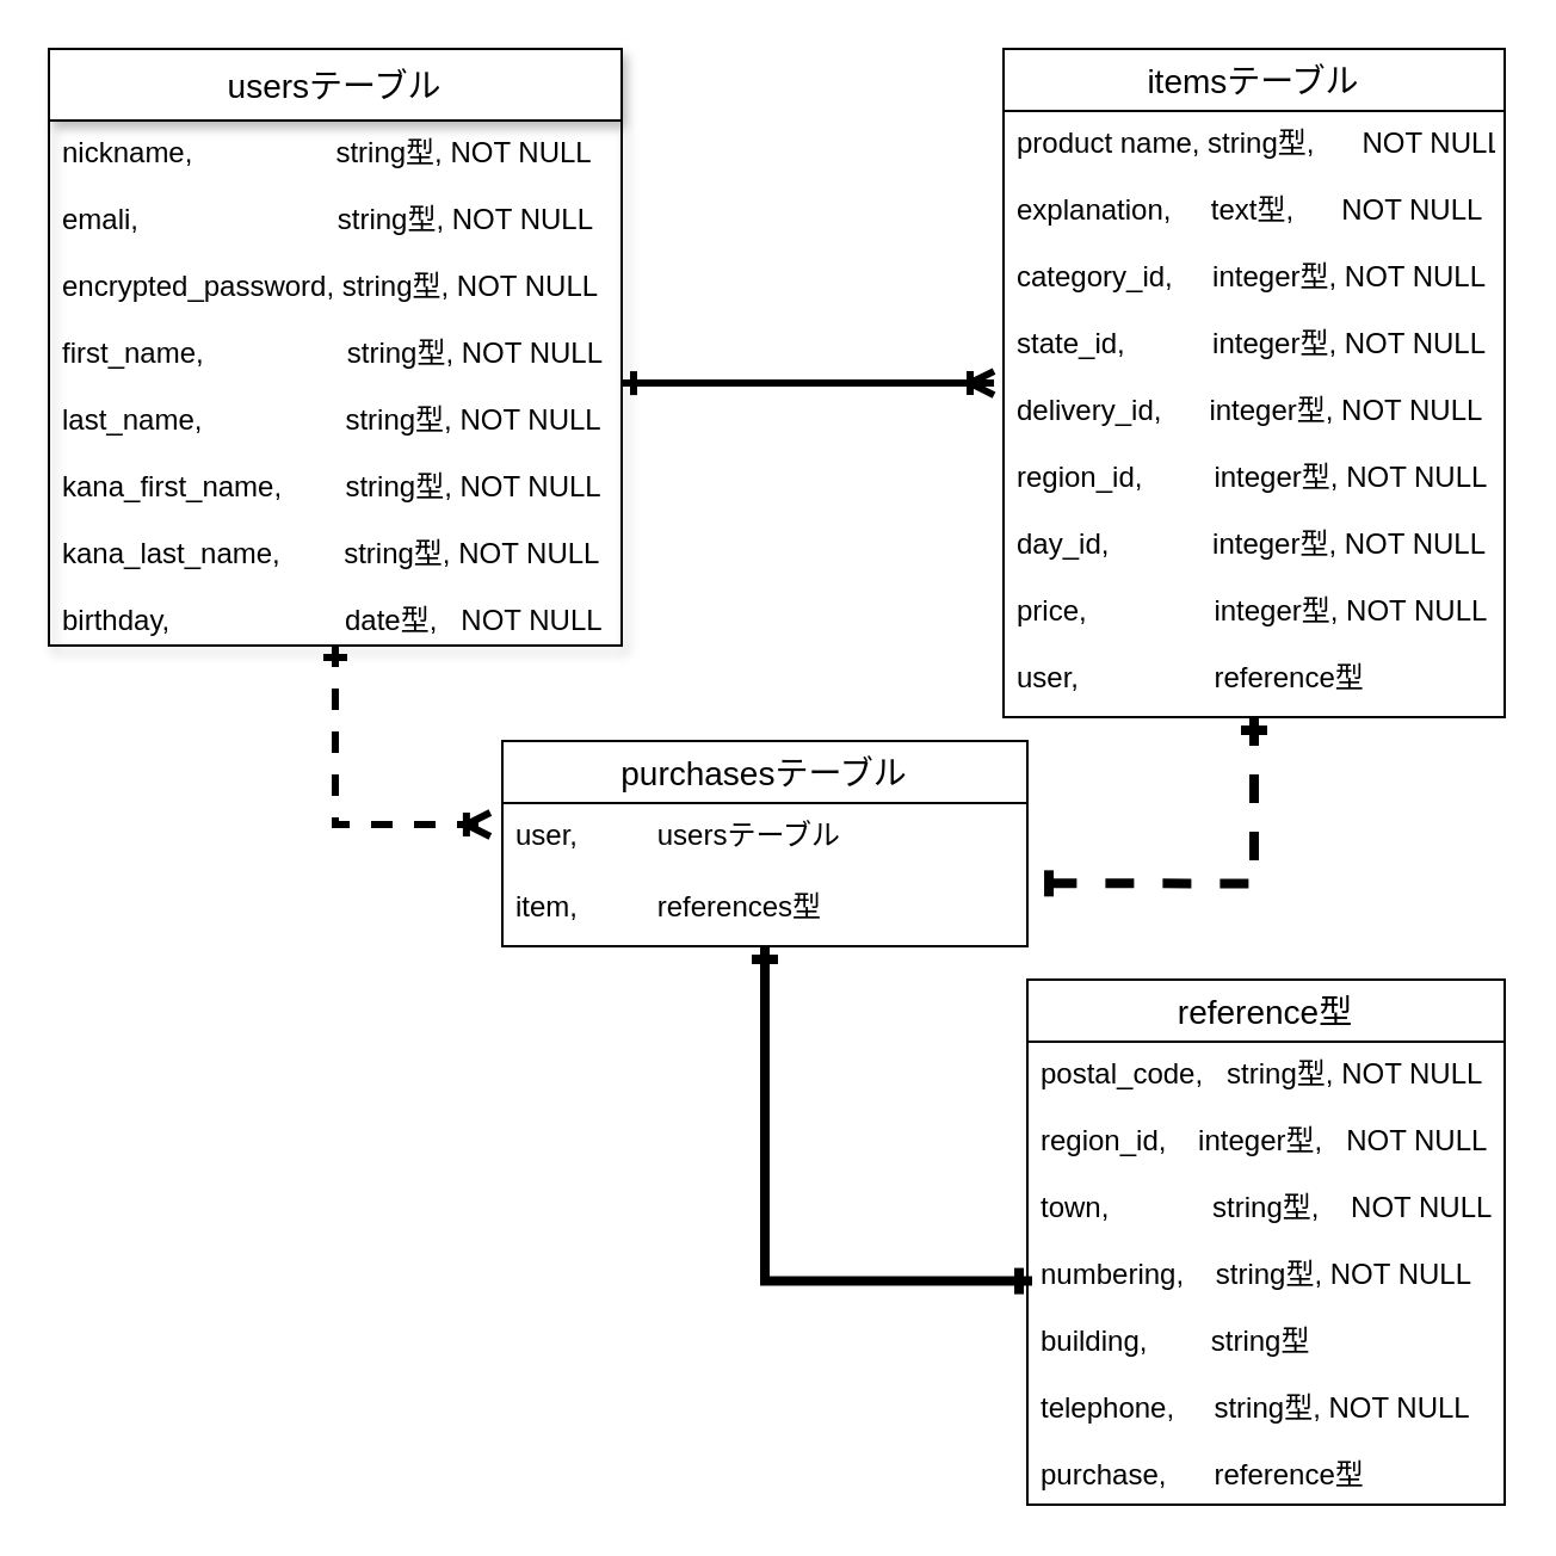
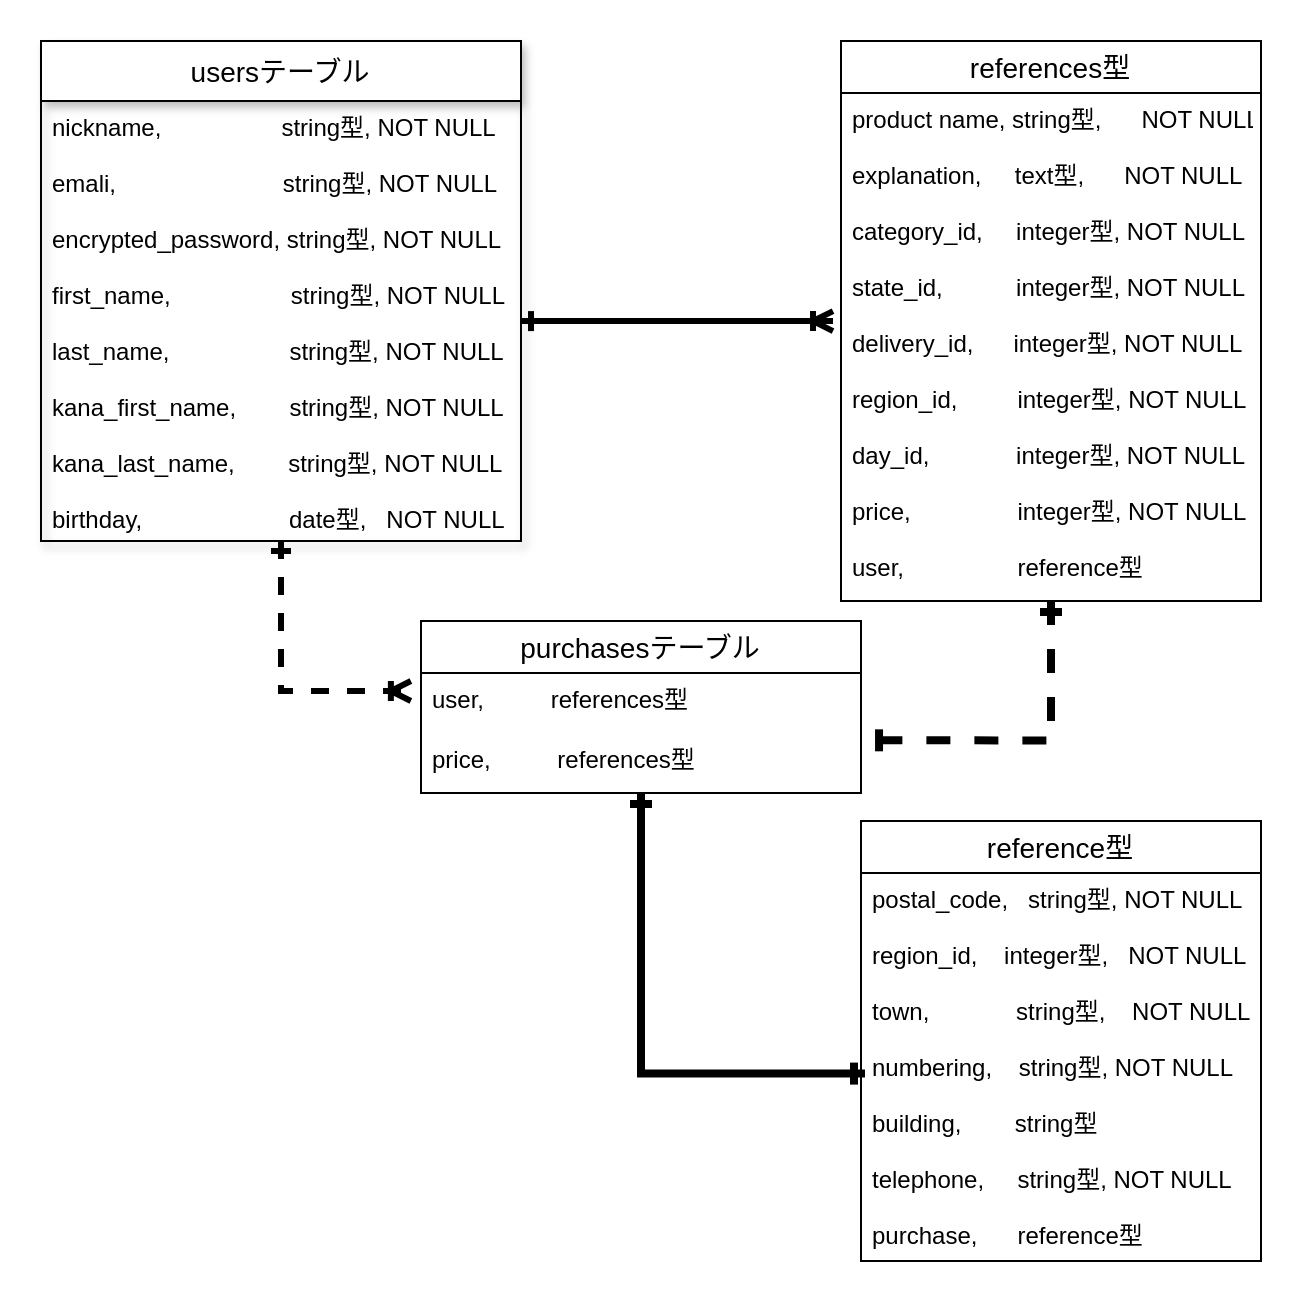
- <mxCell id="6" value="itemsテーブル" style="swimlane;fontStyle=0;childLayout=stackLayout;horizontal=1;startSize=26;horizontalStack=0;resizeParent=1;resizeParentMax=0;resizeLast=0;collapsible=1;marginBottom=0;align=center;fontSize=14;" parent="1" vertex="1"><mxGeometry x="420" y="20" width="210" height="280" as="geometry" /></mxCell>
+ <mxCell id="6" value="references型" style="swimlane;fontStyle=0;childLayout=stackLayout;horizontal=1;startSize=26;horizontalStack=0;resizeParent=1;resizeParentMax=0;resizeLast=0;collapsible=1;marginBottom=0;align=center;fontSize=14;" parent="1" vertex="1"><mxGeometry x="420" y="20" width="210" height="280" as="geometry" /></mxCell>
- <mxCell id="11" value="user,          usersテーブル" style="text;strokeColor=none;fillColor=none;spacingLeft=4;spacingRight=4;overflow=hidden;rotatable=0;points=[[0,0.5],[1,0.5]];portConstraint=eastwest;fontSize=12;" parent="10" vertex="1"><mxGeometry y="26" width="220" height="30" as="geometry" /></mxCell>
+ <mxCell id="11" value="user,          references型" style="text;strokeColor=none;fillColor=none;spacingLeft=4;spacingRight=4;overflow=hidden;rotatable=0;points=[[0,0.5],[1,0.5]];portConstraint=eastwest;fontSize=12;" parent="10" vertex="1"><mxGeometry y="26" width="220" height="30" as="geometry" /></mxCell>
- <mxCell id="12" value="item,          references型" style="text;strokeColor=none;fillColor=none;spacingLeft=4;spacingRight=4;overflow=hidden;rotatable=0;points=[[0,0.5],[1,0.5]];portConstraint=eastwest;fontSize=12;" parent="10" vertex="1"><mxGeometry y="56" width="220" height="30" as="geometry" /></mxCell>
+ <mxCell id="12" value="price,          references型" style="text;strokeColor=none;fillColor=none;spacingLeft=4;spacingRight=4;overflow=hidden;rotatable=0;points=[[0,0.5],[1,0.5]];portConstraint=eastwest;fontSize=12;" parent="10" vertex="1"><mxGeometry y="56" width="220" height="30" as="geometry" /></mxCell>
